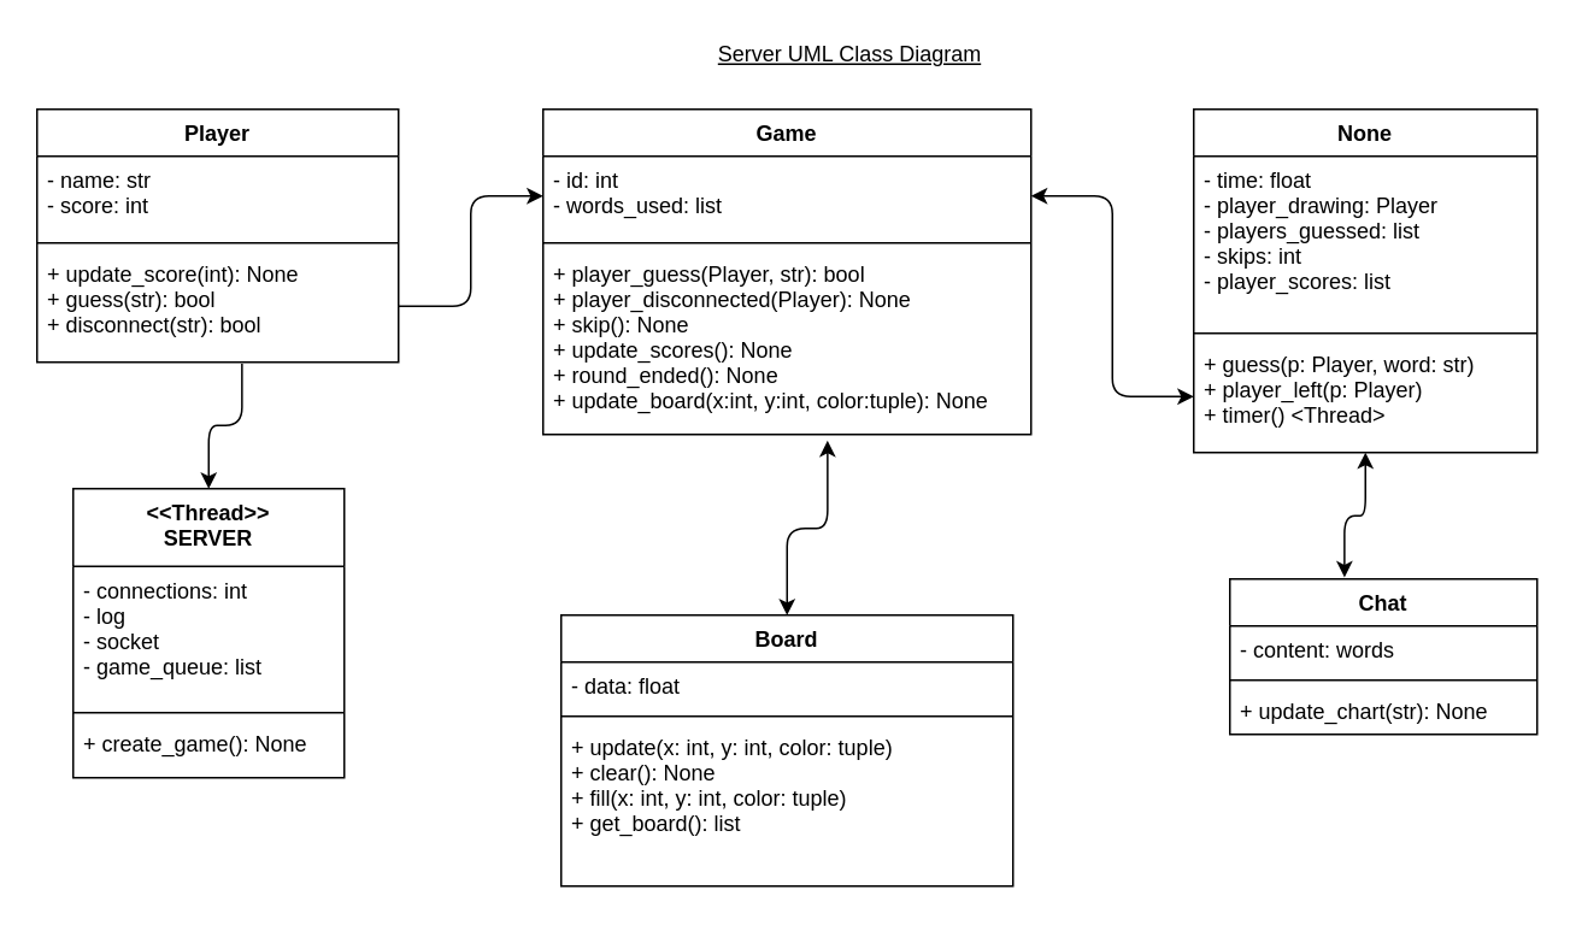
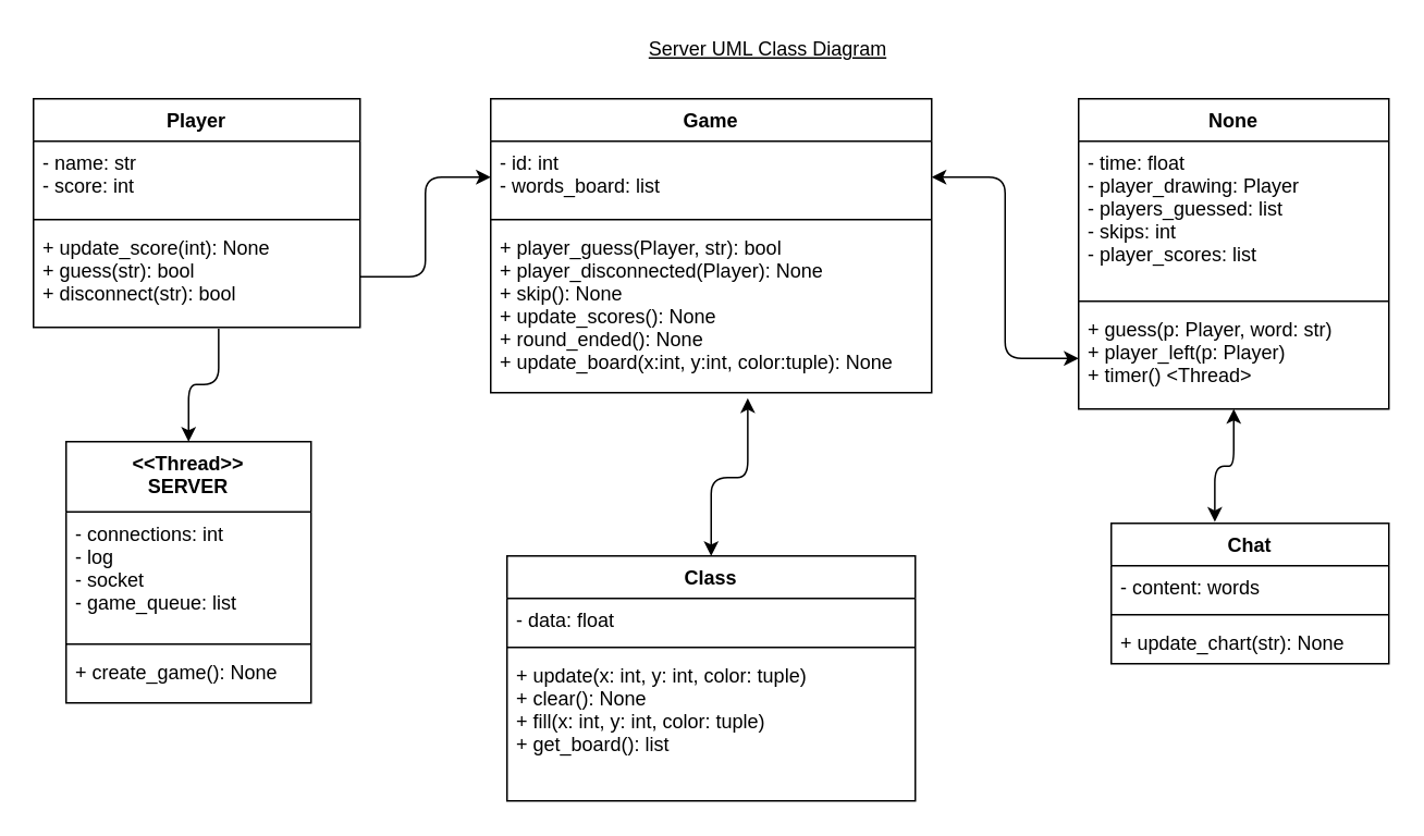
- <mxCell id="12" value="- id: int&#10;- words_used: list" style="text;strokeColor=none;fillColor=none;align=left;verticalAlign=top;spacingLeft=4;spacingRight=4;overflow=hidden;rotatable=0;points=[[0,0.5],[1,0.5]];portConstraint=eastwest;" vertex="1" parent="11"><mxGeometry y="26" width="270" height="44" as="geometry" /></mxCell>
+ <mxCell id="12" value="- id: int&#10;- words_board: list" style="text;strokeColor=none;fillColor=none;align=left;verticalAlign=top;spacingLeft=4;spacingRight=4;overflow=hidden;rotatable=0;points=[[0,0.5],[1,0.5]];portConstraint=eastwest;" vertex="1" parent="11"><mxGeometry y="26" width="270" height="44" as="geometry" /></mxCell>
- <mxCell id="23" value="Board" style="swimlane;fontStyle=1;align=center;verticalAlign=top;childLayout=stackLayout;horizontal=1;startSize=26;horizontalStack=0;resizeParent=1;resizeParentMax=0;resizeLast=0;collapsible=1;marginBottom=0;" vertex="1" parent="1"><mxGeometry x="310" y="340" width="250" height="150" as="geometry" /></mxCell>
+ <mxCell id="23" value="Class" style="swimlane;fontStyle=1;align=center;verticalAlign=top;childLayout=stackLayout;horizontal=1;startSize=26;horizontalStack=0;resizeParent=1;resizeParentMax=0;resizeLast=0;collapsible=1;marginBottom=0;" vertex="1" parent="1"><mxGeometry x="310" y="340" width="250" height="150" as="geometry" /></mxCell>
